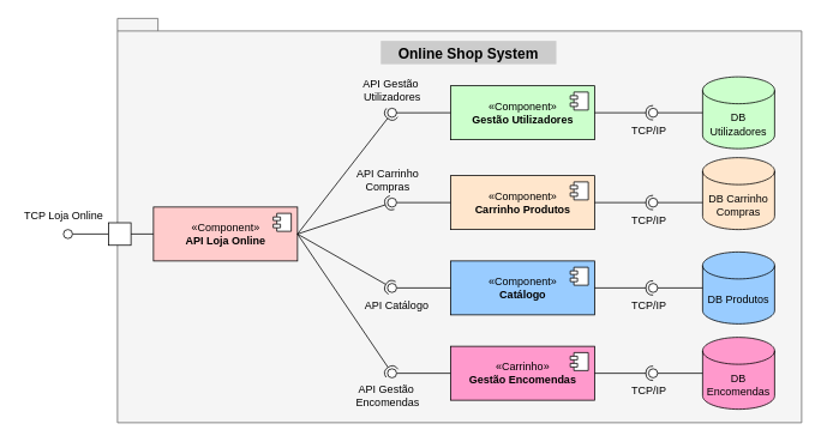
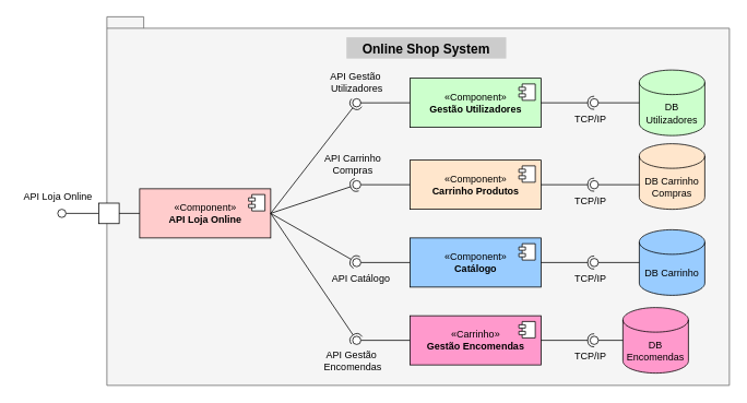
- <mxCell id="53" value="TCP Loja Online" style="text;html=1;align=center;verticalAlign=middle;resizable=0;points=[];autosize=1;strokeColor=none;fillColor=none;fontSize=12;" vertex="1" parent="1"><mxGeometry x="20" y="230" width="100" height="20" as="geometry" /></mxCell>
+ <mxCell id="53" value="API Loja Online" style="text;html=1;align=center;verticalAlign=middle;resizable=0;points=[];autosize=1;strokeColor=none;fillColor=none;fontSize=12;" vertex="1" parent="1"><mxGeometry x="20" y="230" width="100" height="20" as="geometry" /></mxCell>
- <mxCell id="15" value="DB Produtos" style="shape=cylinder3;whiteSpace=wrap;html=1;boundedLbl=1;backgroundOutline=1;size=15;fillColor=#99CCFF;" parent="1" vertex="1"><mxGeometry x="780" y="280" width="80" height="80" as="geometry" /></mxCell>
+ <mxCell id="15" value="DB Carrinho" style="shape=cylinder3;whiteSpace=wrap;html=1;boundedLbl=1;backgroundOutline=1;size=15;fillColor=#99CCFF;" parent="1" vertex="1"><mxGeometry x="780" y="280" width="80" height="80" as="geometry" /></mxCell>
- <mxCell id="16" value="DB Encomendas" style="shape=cylinder3;whiteSpace=wrap;html=1;boundedLbl=1;backgroundOutline=1;size=15;fillColor=#FF99CC;" parent="1" vertex="1"><mxGeometry x="780" y="375" width="80" height="80" as="geometry" /></mxCell>
+ <mxCell id="16" value="DB Encomendas" style="shape=cylinder3;whiteSpace=wrap;html=1;boundedLbl=1;backgroundOutline=1;size=15;fillColor=#FF99CC;" parent="1" vertex="1"><mxGeometry x="760" y="375" width="80" height="80" as="geometry" /></mxCell>
